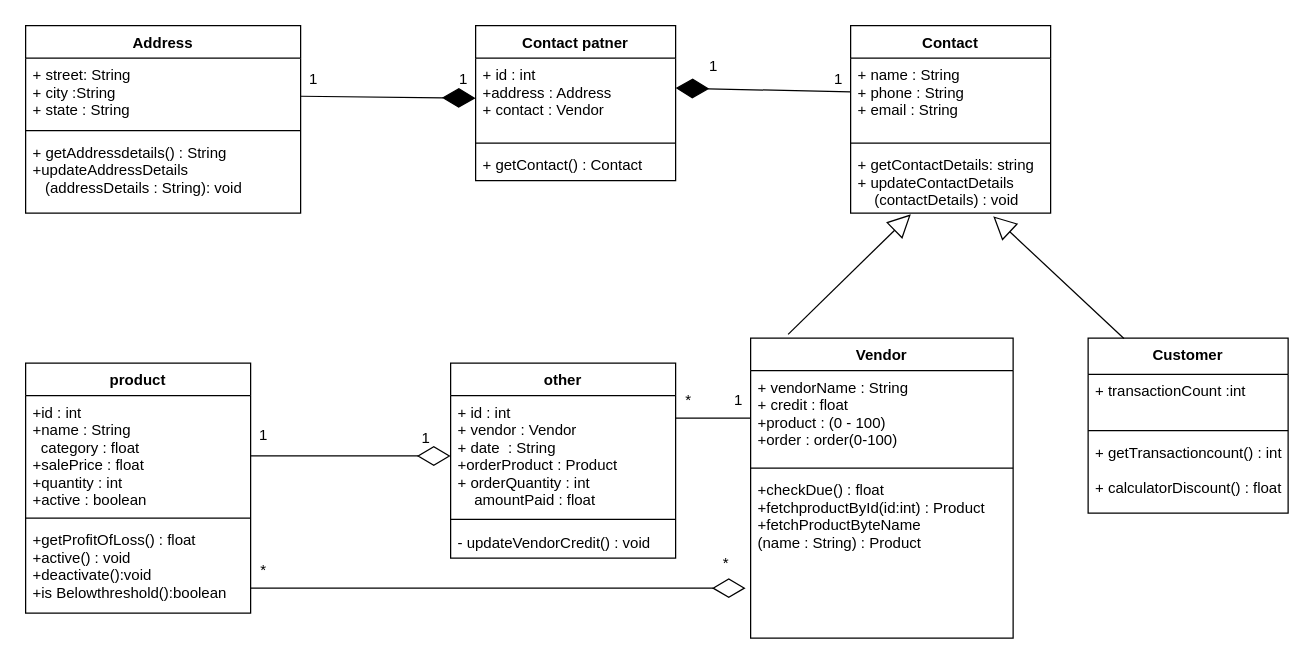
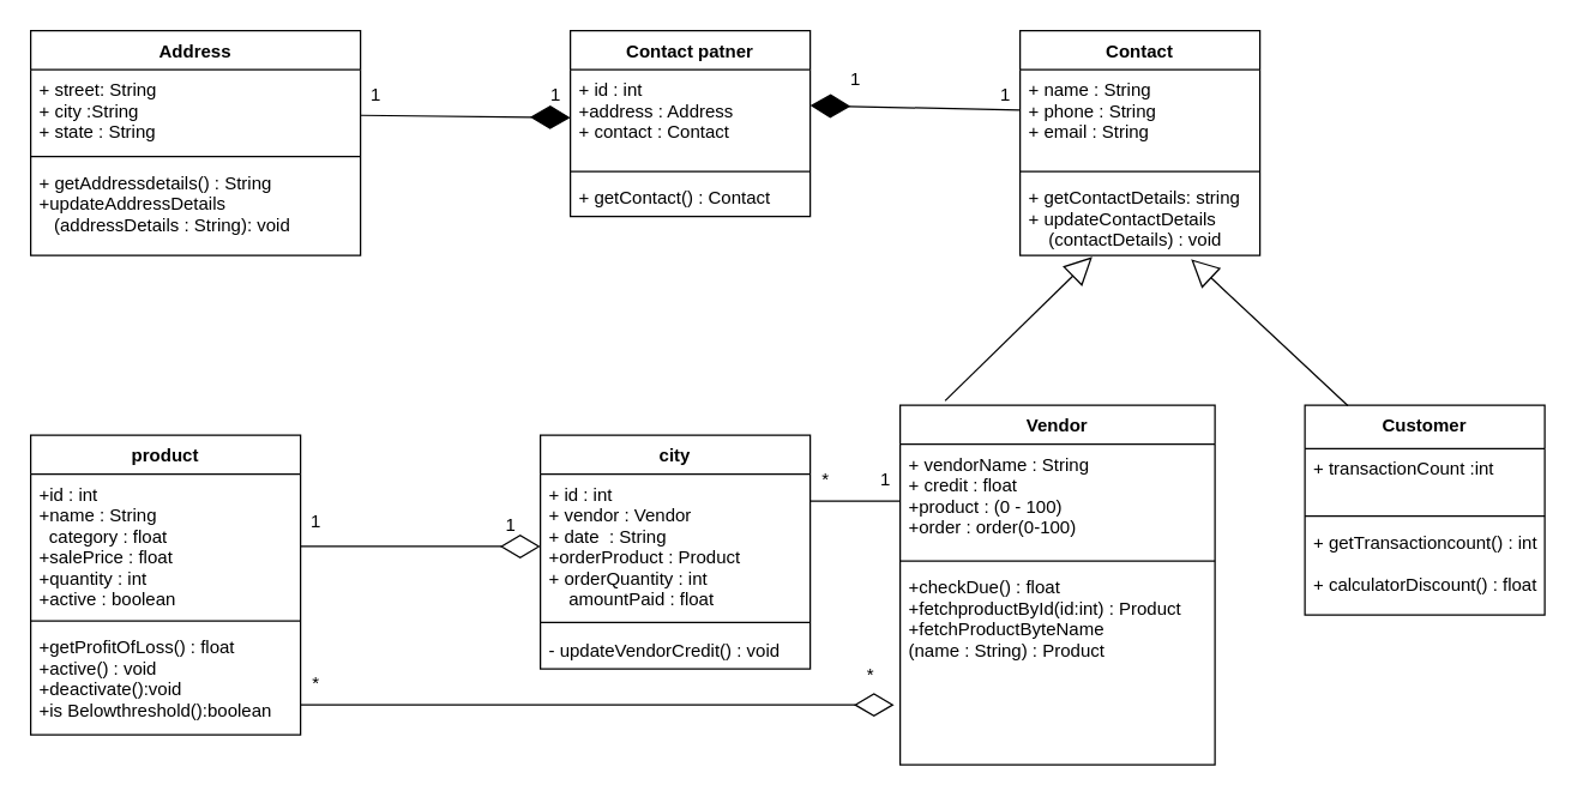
- <mxCell id="7" value="+ id : int&#10;+address : Address&#10;+ contact : Vendor" style="text;strokeColor=none;fillColor=none;align=left;verticalAlign=top;spacingLeft=4;spacingRight=4;overflow=hidden;rotatable=0;points=[[0,0.5],[1,0.5]];portConstraint=eastwest;" vertex="1" parent="6"><mxGeometry y="26" width="160" height="64" as="geometry" /></mxCell>
+ <mxCell id="7" value="+ id : int&#10;+address : Address&#10;+ contact : Contact" style="text;strokeColor=none;fillColor=none;align=left;verticalAlign=top;spacingLeft=4;spacingRight=4;overflow=hidden;rotatable=0;points=[[0,0.5],[1,0.5]];portConstraint=eastwest;" vertex="1" parent="6"><mxGeometry y="26" width="160" height="64" as="geometry" /></mxCell>
- <mxCell id="31" value="other" style="swimlane;fontStyle=1;align=center;verticalAlign=top;childLayout=stackLayout;horizontal=1;startSize=26;horizontalStack=0;resizeParent=1;resizeParentMax=0;resizeLast=0;collapsible=1;marginBottom=0;" vertex="1" parent="1"><mxGeometry x="360" y="290" width="180" height="156" as="geometry" /></mxCell>
+ <mxCell id="31" value="city" style="swimlane;fontStyle=1;align=center;verticalAlign=top;childLayout=stackLayout;horizontal=1;startSize=26;horizontalStack=0;resizeParent=1;resizeParentMax=0;resizeLast=0;collapsible=1;marginBottom=0;" vertex="1" parent="1"><mxGeometry x="360" y="290" width="180" height="156" as="geometry" /></mxCell>
